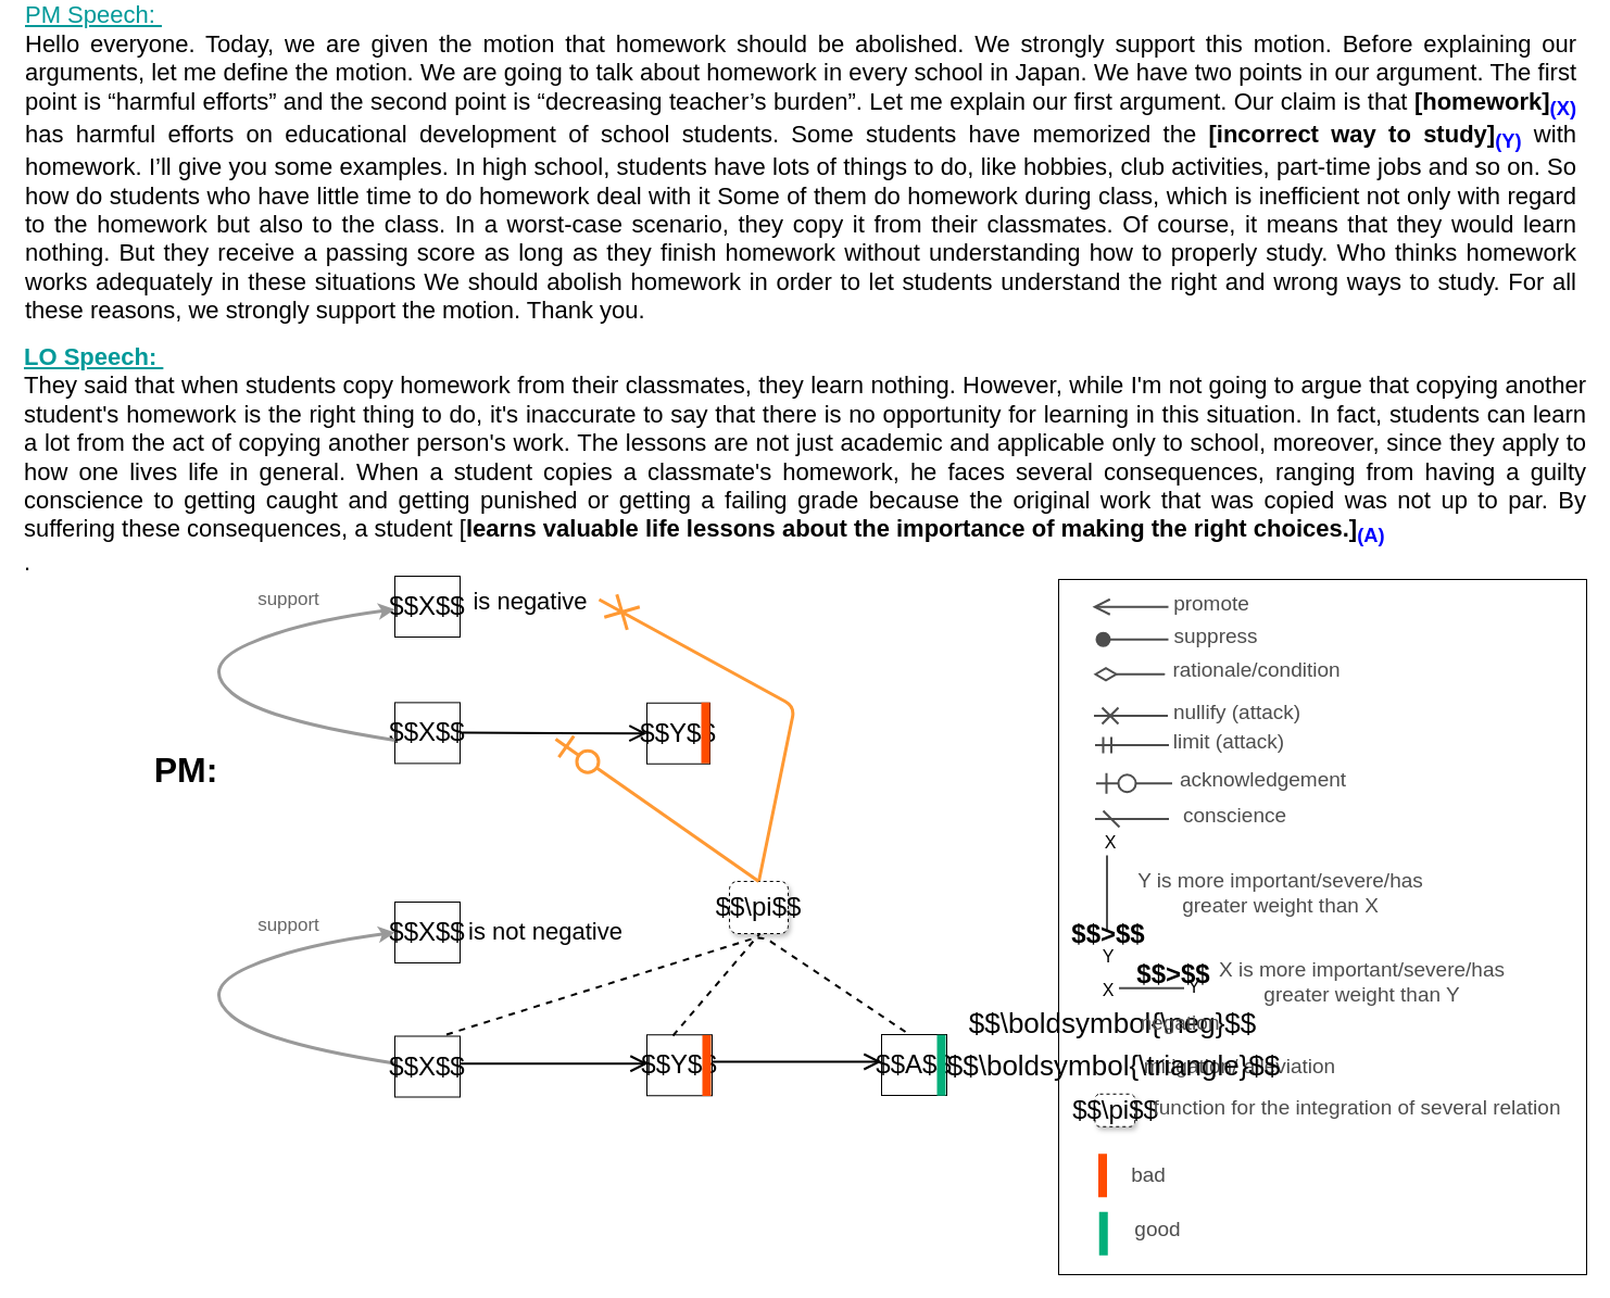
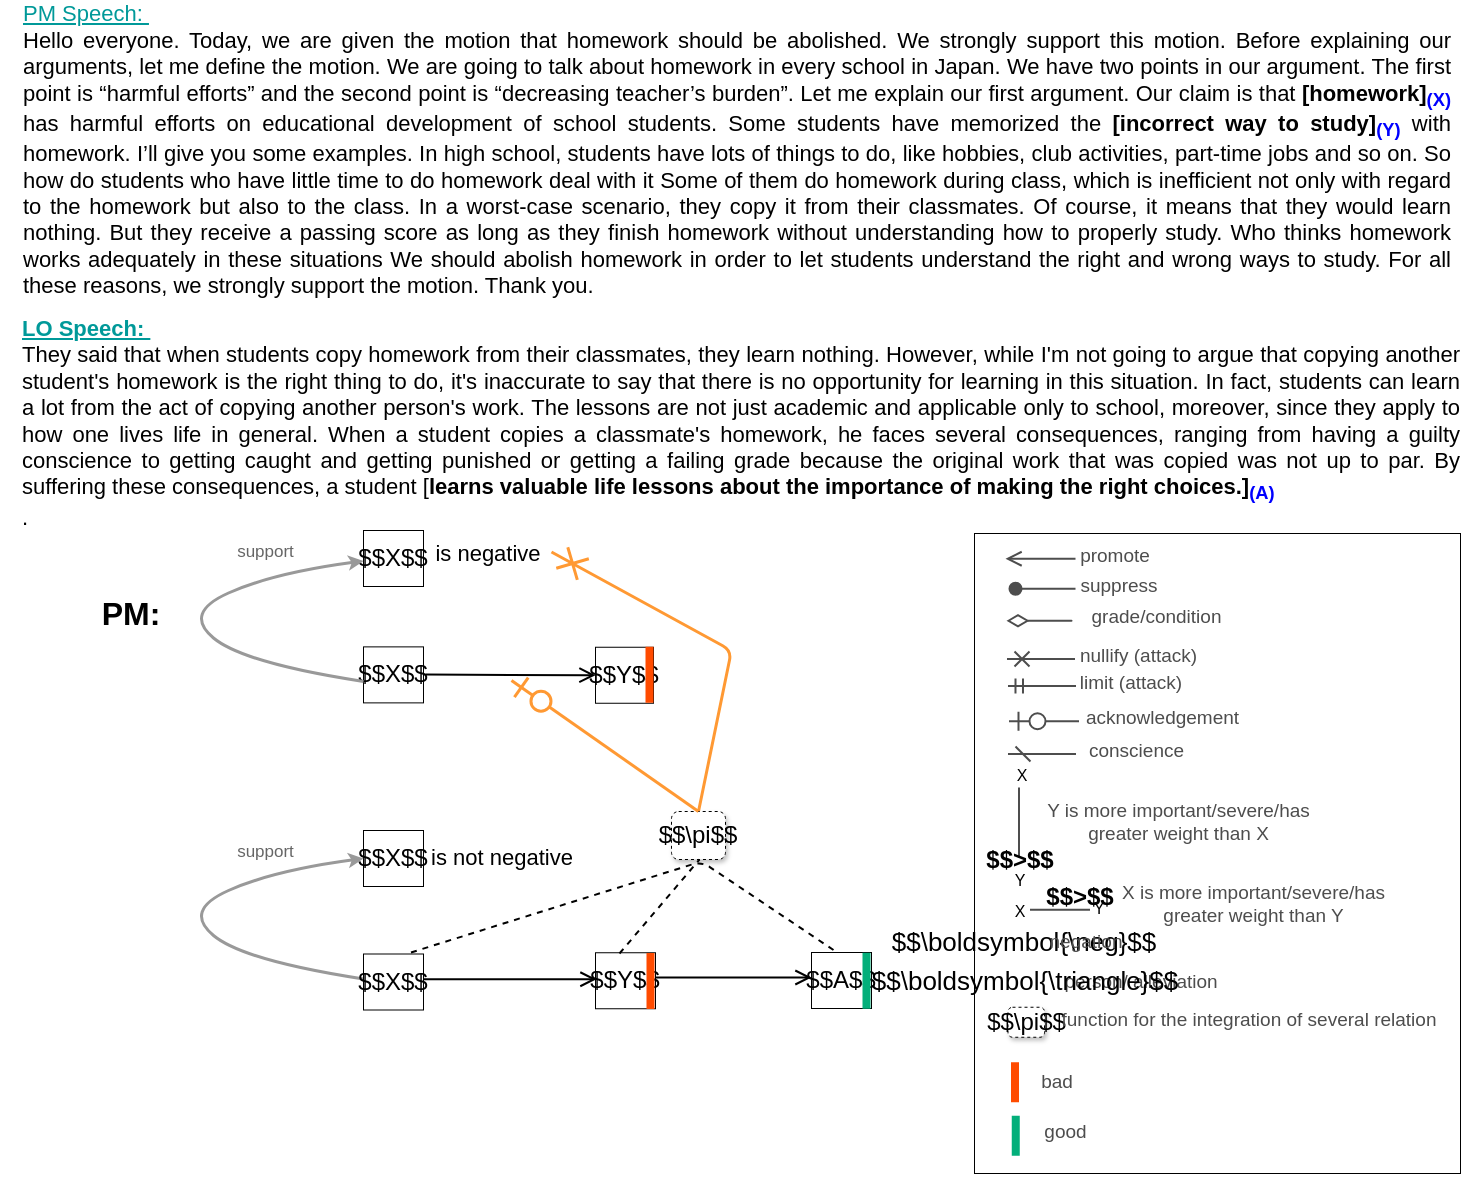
- <mxCell id="43" value="&lt;font style=&quot;font-size: 19px&quot;&gt;rationale/condition&lt;/font&gt;" style="text;html=1;strokeColor=none;fillColor=none;align=center;verticalAlign=middle;whiteSpace=wrap;rounded=0;fontColor=#4D4D4D;" vertex="1" parent="1"><mxGeometry x="1071" y="600.25" width="171" height="34" as="geometry" /></mxCell>
+ <mxCell id="43" value="&lt;font style=&quot;font-size: 19px&quot;&gt;grade/condition&lt;/font&gt;" style="text;html=1;strokeColor=none;fillColor=none;align=center;verticalAlign=middle;whiteSpace=wrap;rounded=0;fontColor=#4D4D4D;" vertex="1" parent="1"><mxGeometry x="1071" y="600.25" width="171" height="34" as="geometry" /></mxCell>
- <mxCell id="3" value="&lt;font size=&quot;1&quot;&gt;&lt;b style=&quot;font-size: 32px&quot;&gt;PM:&lt;/b&gt;&lt;/font&gt;" style="text;html=1;strokeColor=none;fillColor=none;align=center;verticalAlign=middle;whiteSpace=wrap;rounded=0;" parent="1" vertex="1"><mxGeometry x="131" y="689" width="80" height="40" as="geometry" /></mxCell>
+ <mxCell id="3" value="&lt;font size=&quot;1&quot;&gt;&lt;b style=&quot;font-size: 32px&quot;&gt;PM:&lt;/b&gt;&lt;/font&gt;" style="text;html=1;strokeColor=none;fillColor=none;align=center;verticalAlign=middle;whiteSpace=wrap;rounded=0;" parent="1" vertex="1"><mxGeometry x="91" y="594" width="80" height="40" as="geometry" /></mxCell>
- <mxCell id="56" value="&lt;span style=&quot;font-size: 19px&quot;&gt;mitigation/&amp;nbsp;&lt;/span&gt;&lt;span style=&quot;font-size: 19px&quot;&gt;alleviation&lt;/span&gt;" style="text;html=1;strokeColor=none;fillColor=none;align=center;verticalAlign=middle;whiteSpace=wrap;rounded=0;fontColor=#4D4D4D;" vertex="1" parent="1"><mxGeometry x="1048.25" y="964.5" width="186" height="34" as="geometry" /></mxCell>
+ <mxCell id="56" value="&lt;span style=&quot;font-size: 19px&quot;&gt;person/&amp;nbsp;&lt;/span&gt;&lt;span style=&quot;font-size: 19px&quot;&gt;alleviation&lt;/span&gt;" style="text;html=1;strokeColor=none;fillColor=none;align=center;verticalAlign=middle;whiteSpace=wrap;rounded=0;fontColor=#4D4D4D;" vertex="1" parent="1"><mxGeometry x="1048.25" y="964.5" width="186" height="34" as="geometry" /></mxCell>
